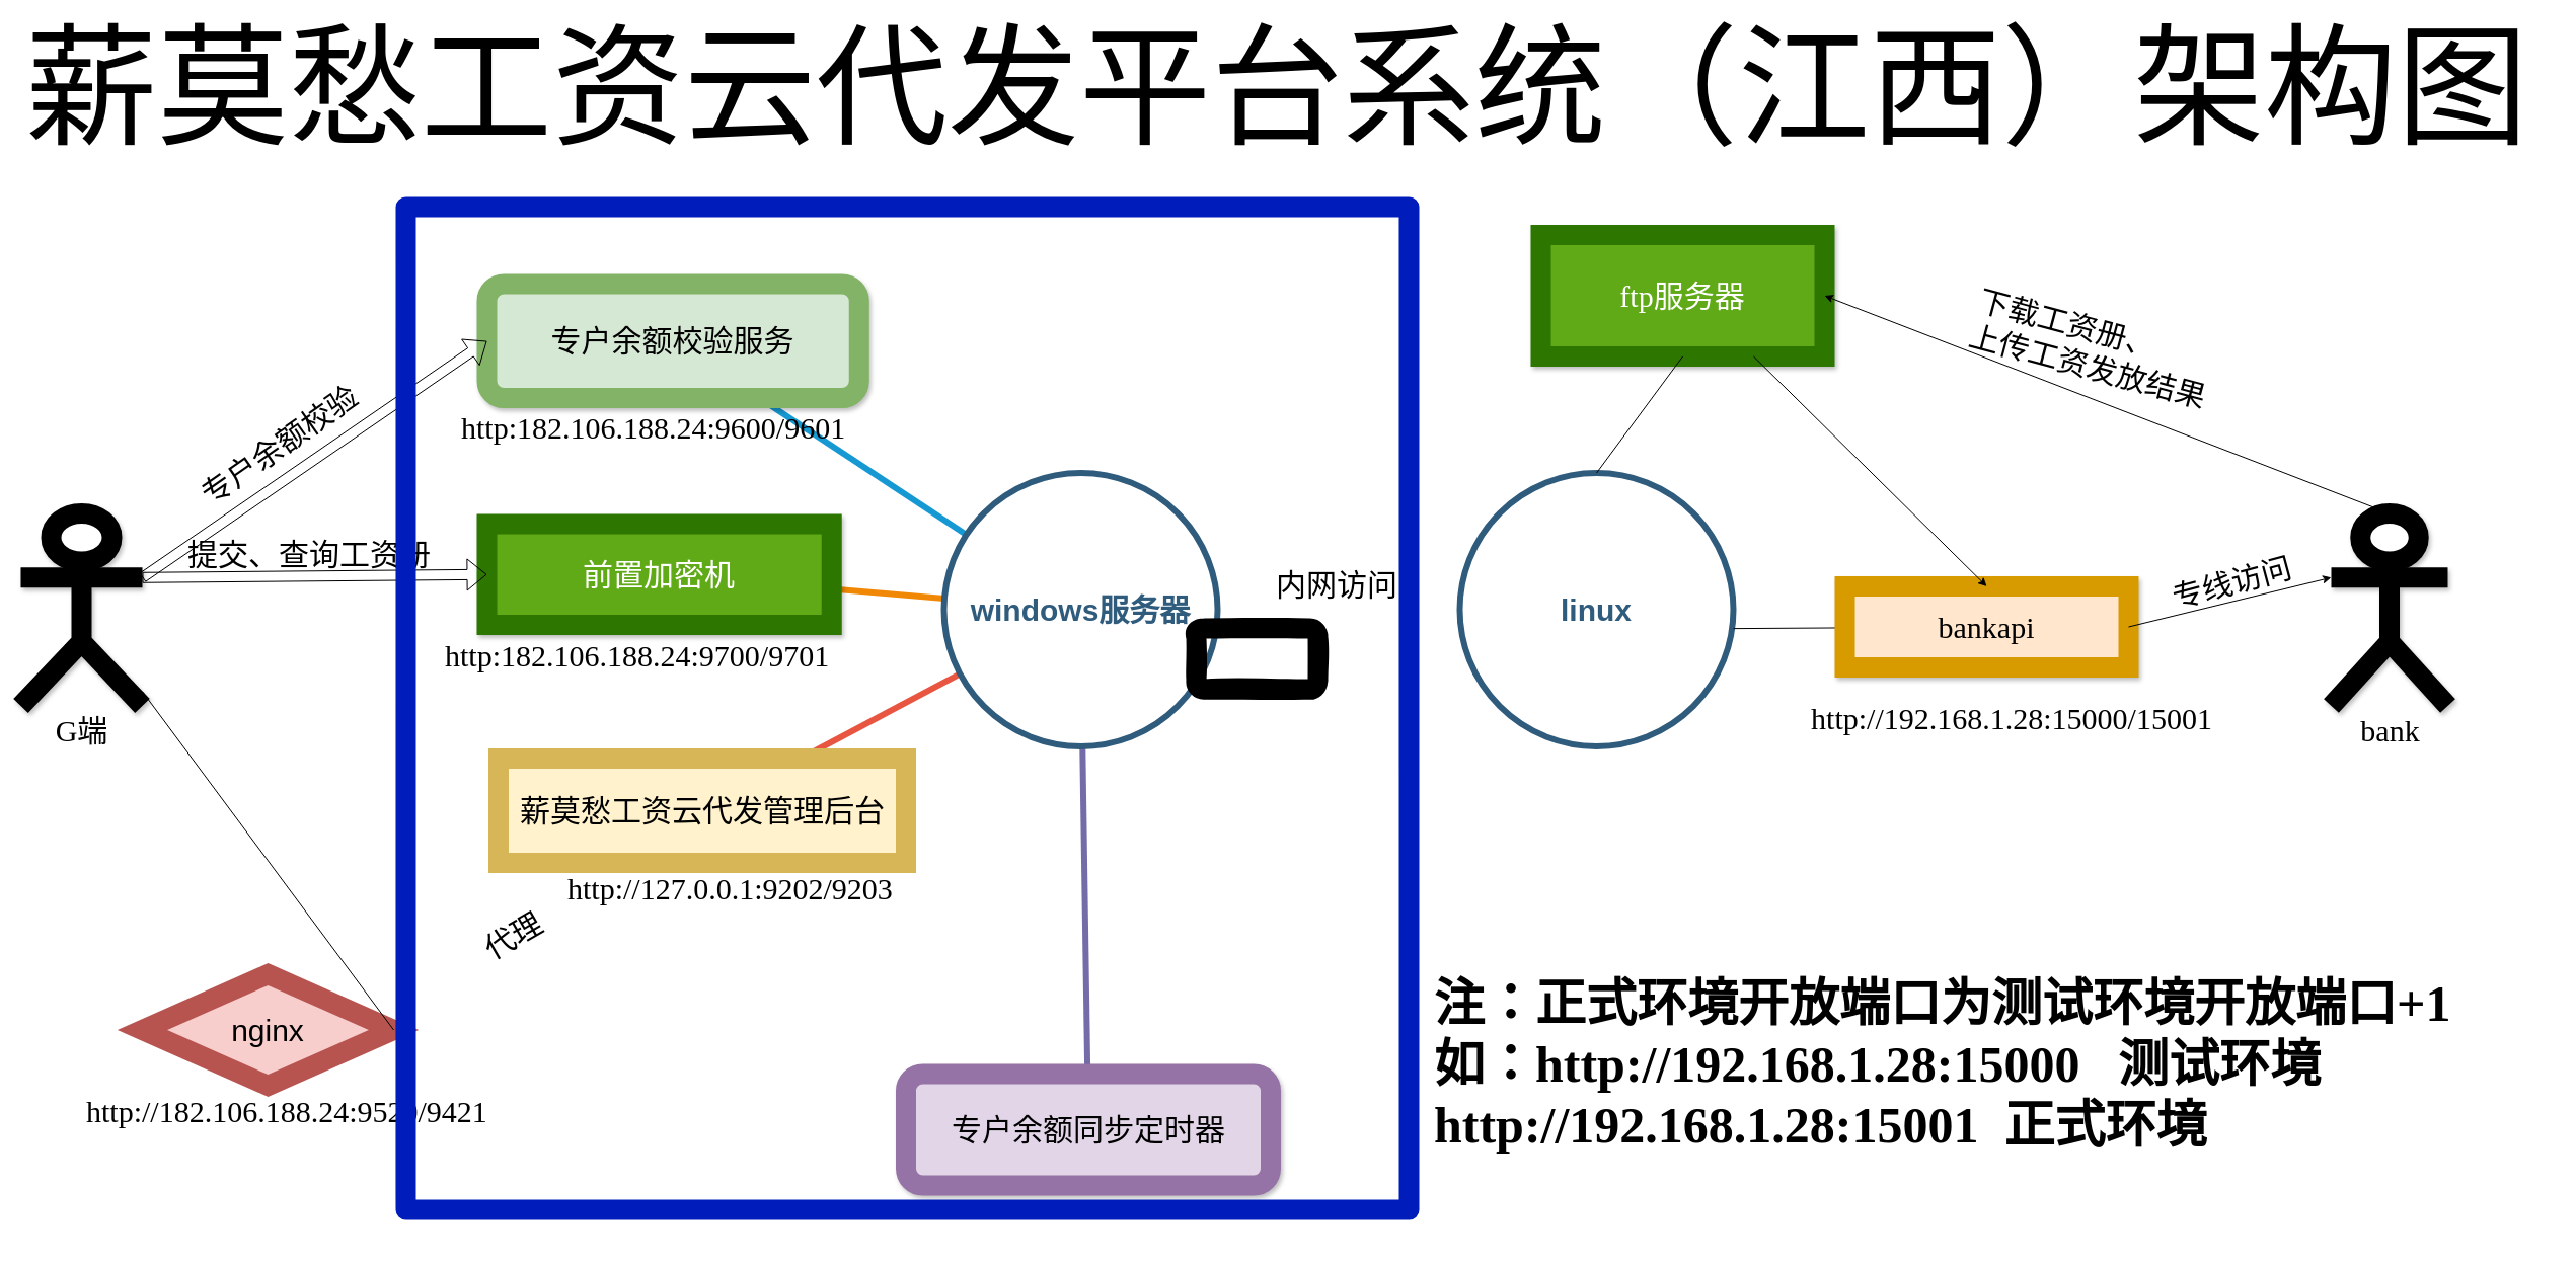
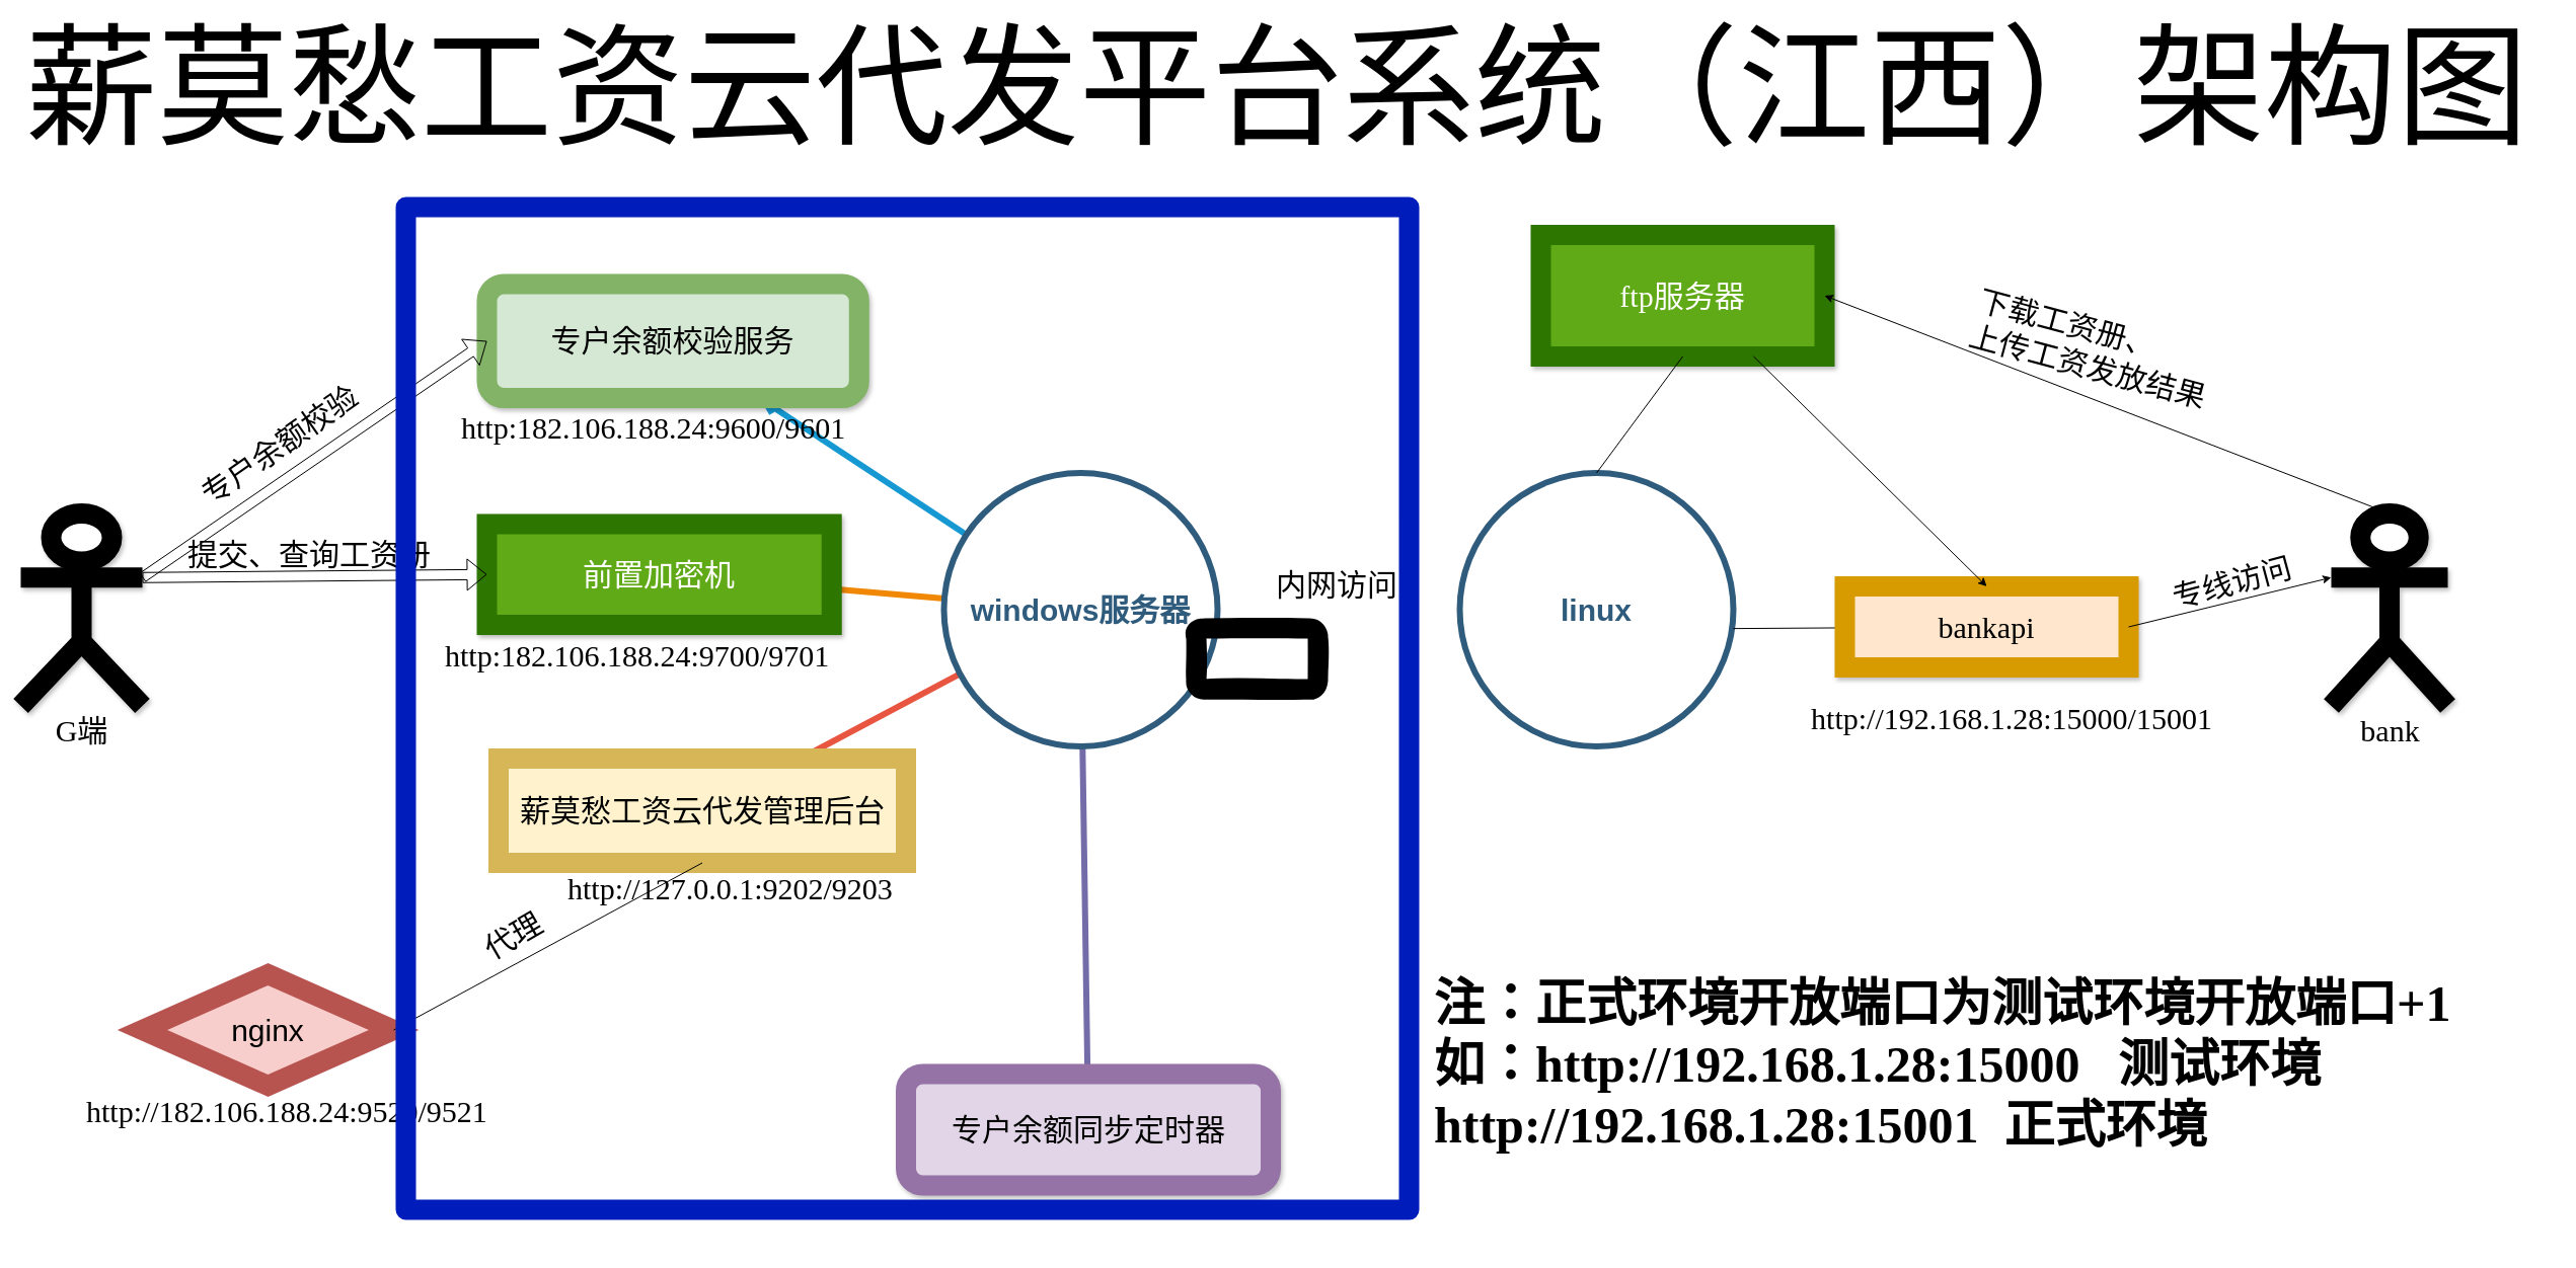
- <mxCell id="2" style="endArrow=none;strokeWidth=6;strokeColor=#1699D3;html=1;" parent="1" source="6" target="12" edge="1"><mxGeometry relative="1" as="geometry"><mxPoint x="597.272" y="162.536" as="targetPoint" /></mxGeometry></mxCell>
+ <mxCell id="2" style="endArrow=open;strokeWidth=6;strokeColor=#1699D3;html=1;" parent="1" source="6" target="12" edge="1"><mxGeometry relative="1" as="geometry"><mxPoint x="597.272" y="162.536" as="targetPoint" /></mxGeometry></mxCell>
- <mxCell id="10" value="" style="endArrow=none;html=1;rounded=0;fontFamily=Georgia;fontSize=12;exitX=1;exitY=0.5;exitDx=0;exitDy=0;" edge="1" parent="1" source="8" target="16"><mxGeometry width="50" height="50" relative="1" as="geometry"><mxPoint x="600" y="920" as="sourcePoint" /><mxPoint x="650" y="870" as="targetPoint" /></mxGeometry></mxCell>
+ <mxCell id="10" value="" style="endArrow=none;html=1;rounded=0;fontFamily=Georgia;fontSize=12;exitX=1;exitY=0.5;exitDx=0;exitDy=0;entryX=0.5;entryY=1;entryDx=0;entryDy=0;" edge="1" parent="1" source="8" target="9"><mxGeometry width="50" height="50" relative="1" as="geometry"><mxPoint x="600" y="920" as="sourcePoint" /><mxPoint x="650" y="870" as="targetPoint" /></mxGeometry></mxCell>
- <mxCell id="29" value="http://182.106.188.24:9520/9421" style="text;html=1;strokeColor=none;fillColor=none;spacing=5;spacingTop=-20;whiteSpace=wrap;overflow=hidden;rounded=0;shadow=1;fontFamily=Georgia;fontSize=30;" vertex="1" parent="1"><mxGeometry x="80" y="1090" width="520" height="120" as="geometry" /></mxCell>
+ <mxCell id="29" value="http://182.106.188.24:9520/9521" style="text;html=1;strokeColor=none;fillColor=none;spacing=5;spacingTop=-20;whiteSpace=wrap;overflow=hidden;rounded=0;shadow=1;fontFamily=Georgia;fontSize=30;" vertex="1" parent="1"><mxGeometry x="80" y="1090" width="520" height="120" as="geometry" /></mxCell>
